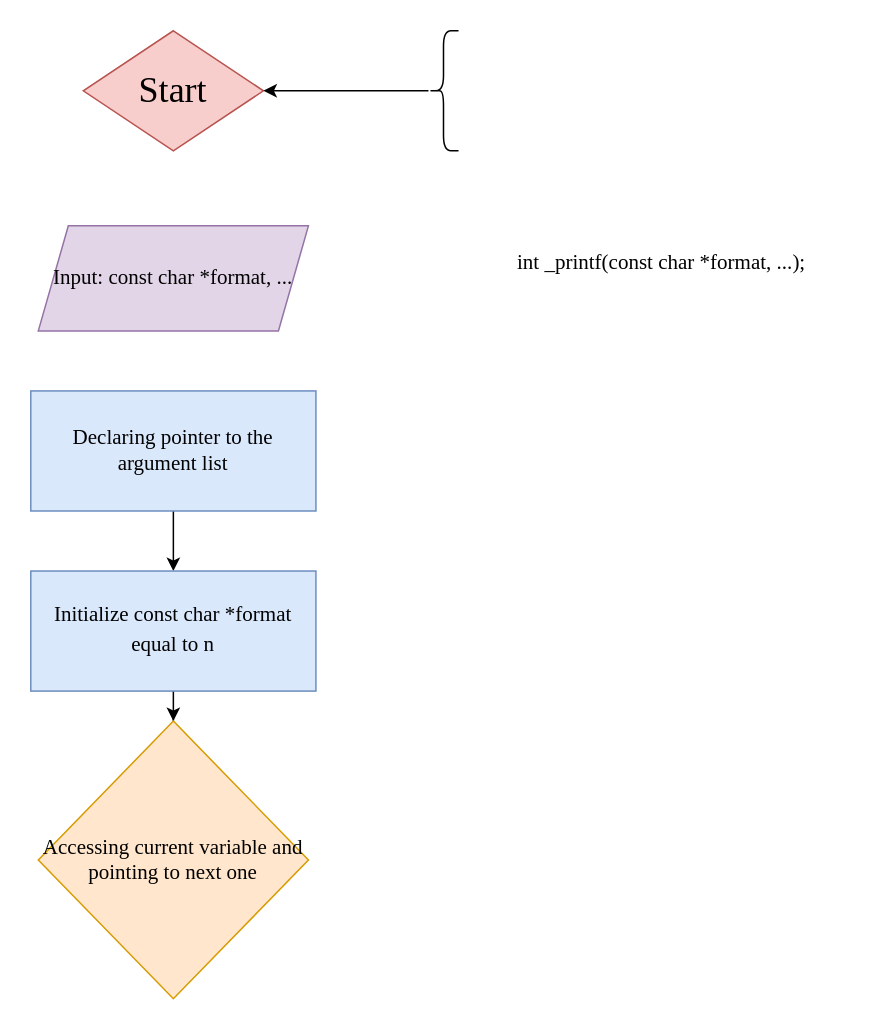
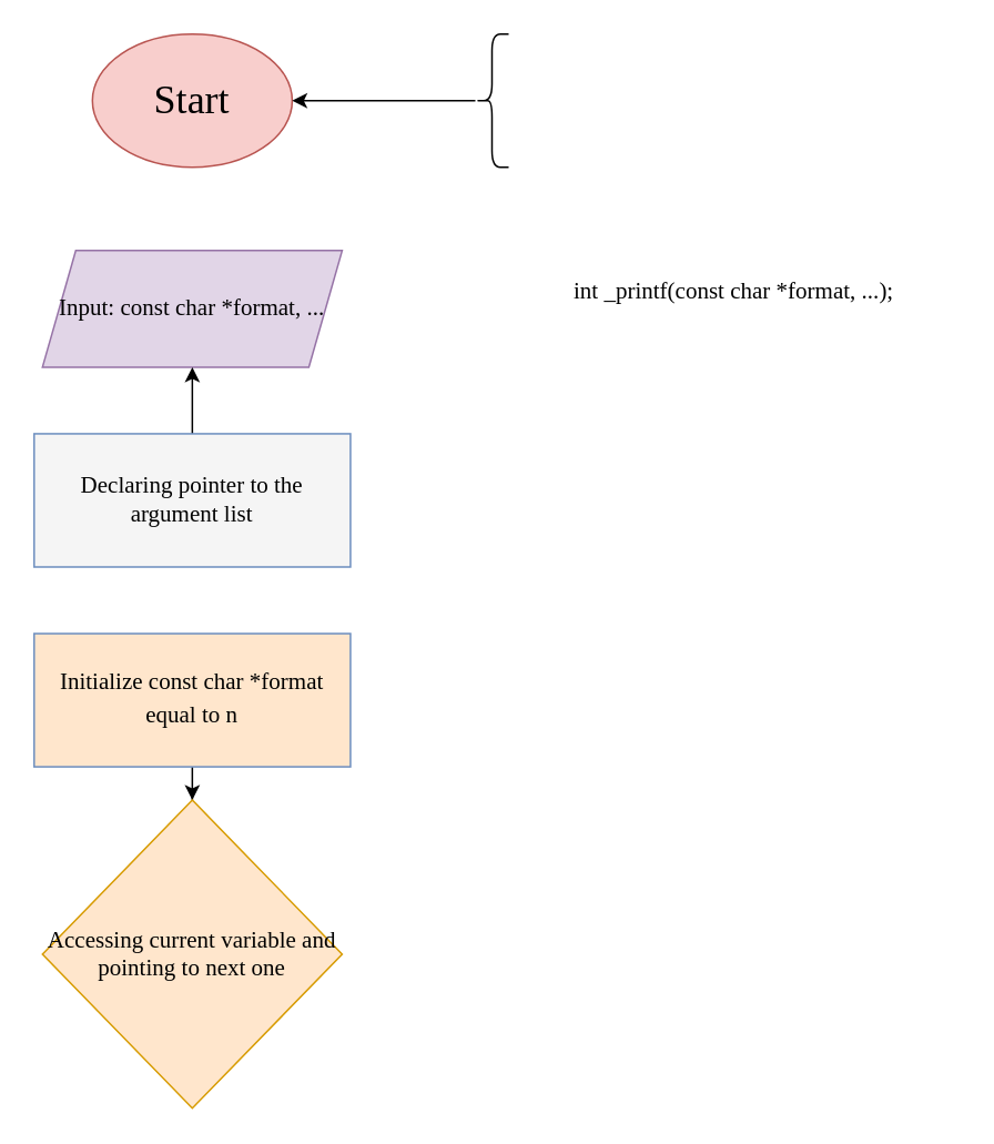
- <mxCell id="2" value="&lt;font style=&quot;font-size: 24px;&quot; face=&quot;Verdana&quot;&gt;Start&lt;/font&gt;" style="rhombus;whiteSpace=wrap;html=1;fillColor=#f8cecc;strokeColor=#b85450;" parent="1" vertex="1"><mxGeometry x="55" y="20" width="120" height="80" as="geometry" /></mxCell>
+ <mxCell id="2" value="&lt;font style=&quot;font-size: 24px;&quot; face=&quot;Verdana&quot;&gt;Start&lt;/font&gt;" style="ellipse;whiteSpace=wrap;html=1;fillColor=#f8cecc;strokeColor=#b85450;" parent="1" vertex="1"><mxGeometry x="55" y="20" width="120" height="80" as="geometry" /></mxCell>
- <mxCell id="8" value="&lt;font style=&quot;font-size: 14px;&quot; face=&quot;Verdana&quot;&gt;Declaring pointer to the argument list&lt;br&gt;&lt;/font&gt;" style="rounded=0;whiteSpace=wrap;html=1;fillColor=#dae8fc;strokeColor=#6c8ebf;" vertex="1" parent="1"><mxGeometry x="20" y="260" width="190" height="80" as="geometry" /></mxCell>
+ <mxCell id="8" value="&lt;font style=&quot;font-size: 14px;&quot; face=&quot;Verdana&quot;&gt;Declaring pointer to the argument list&lt;br&gt;&lt;/font&gt;" style="rounded=0;whiteSpace=wrap;html=1;fillColor=#f5f5f5;strokeColor=#6c8ebf;" vertex="1" parent="1"><mxGeometry x="20" y="260" width="190" height="80" as="geometry" /></mxCell>
- <mxCell id="7" value="" style="edgeStyle=orthogonalEdgeStyle;rounded=0;orthogonalLoop=1;jettySize=auto;html=1;" edge="1" parent="1" source="8" target="10"><mxGeometry relative="1" as="geometry" /></mxCell>
+ <mxCell id="7" value="" style="edgeStyle=orthogonalEdgeStyle;rounded=0;orthogonalLoop=1;jettySize=auto;html=1;" edge="1" parent="1" source="8" target="6"><mxGeometry relative="1" as="geometry" /></mxCell>
- <mxCell id="10" value="&lt;font style=&quot;font-size: 14px;&quot; face=&quot;Verdana&quot;&gt;Initialize const char *format equal to n&lt;/font&gt;&lt;font size=&quot;3&quot; face=&quot;Verdana&quot;&gt;&lt;br&gt;&lt;/font&gt;" style="rounded=0;whiteSpace=wrap;html=1;fillColor=#dae8fc;strokeColor=#6c8ebf;" vertex="1" parent="1"><mxGeometry x="20" y="380" width="190" height="80" as="geometry" /></mxCell>
+ <mxCell id="10" value="&lt;font style=&quot;font-size: 14px;&quot; face=&quot;Verdana&quot;&gt;Initialize const char *format equal to n&lt;/font&gt;&lt;font size=&quot;3&quot; face=&quot;Verdana&quot;&gt;&lt;br&gt;&lt;/font&gt;" style="rounded=0;whiteSpace=wrap;html=1;fillColor=#ffe6cc;strokeColor=#6c8ebf;" vertex="1" parent="1"><mxGeometry x="20" y="380" width="190" height="80" as="geometry" /></mxCell>
